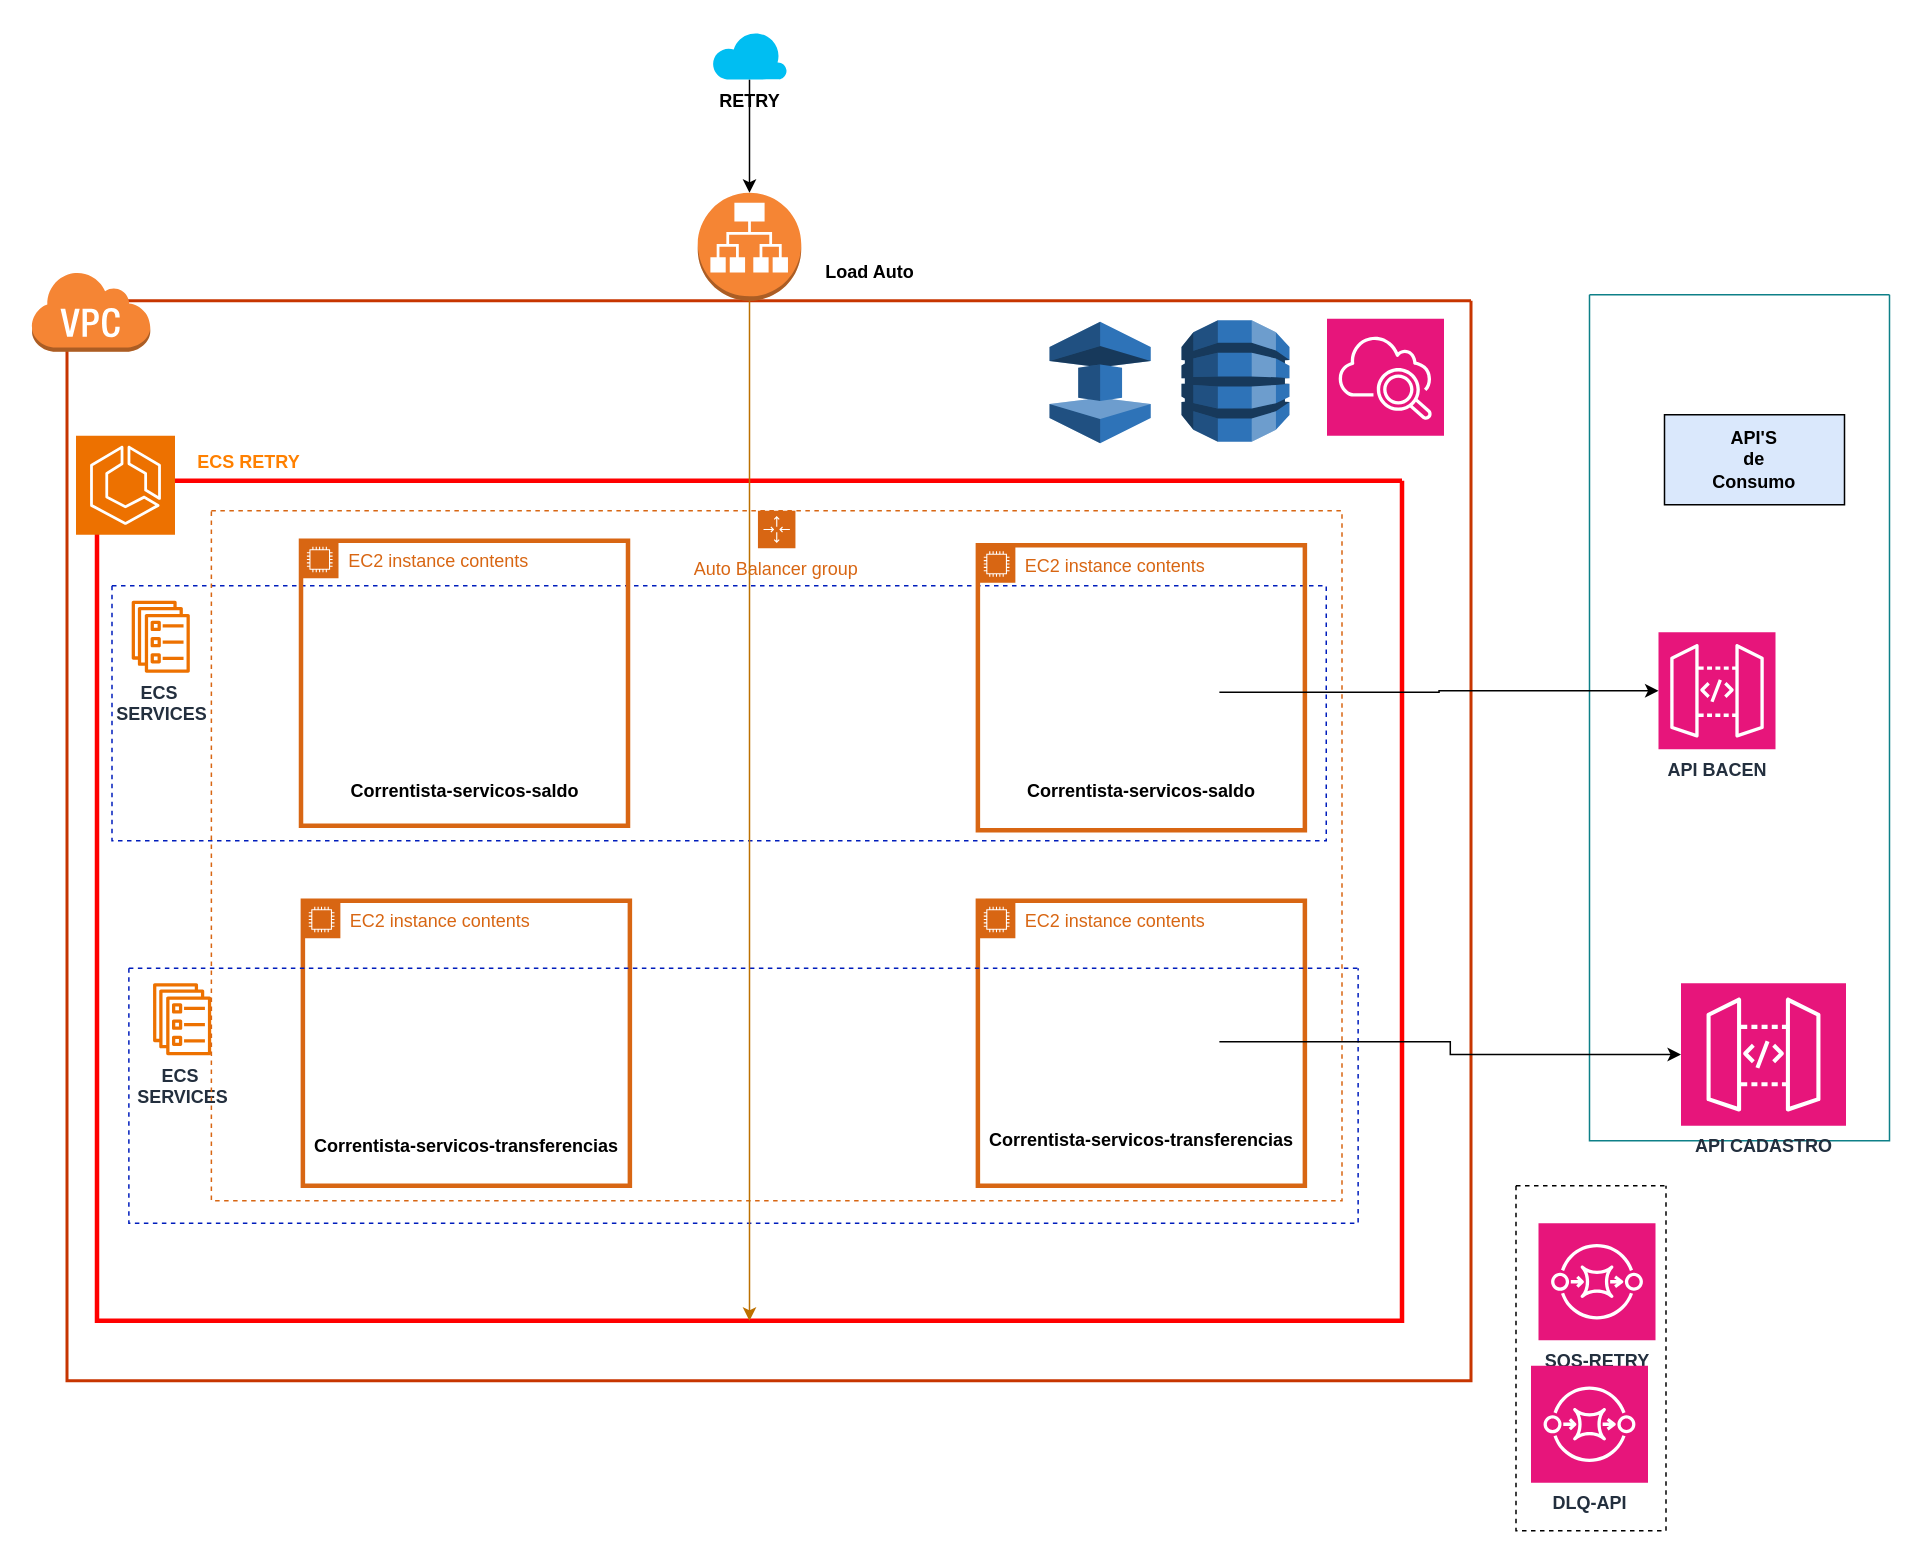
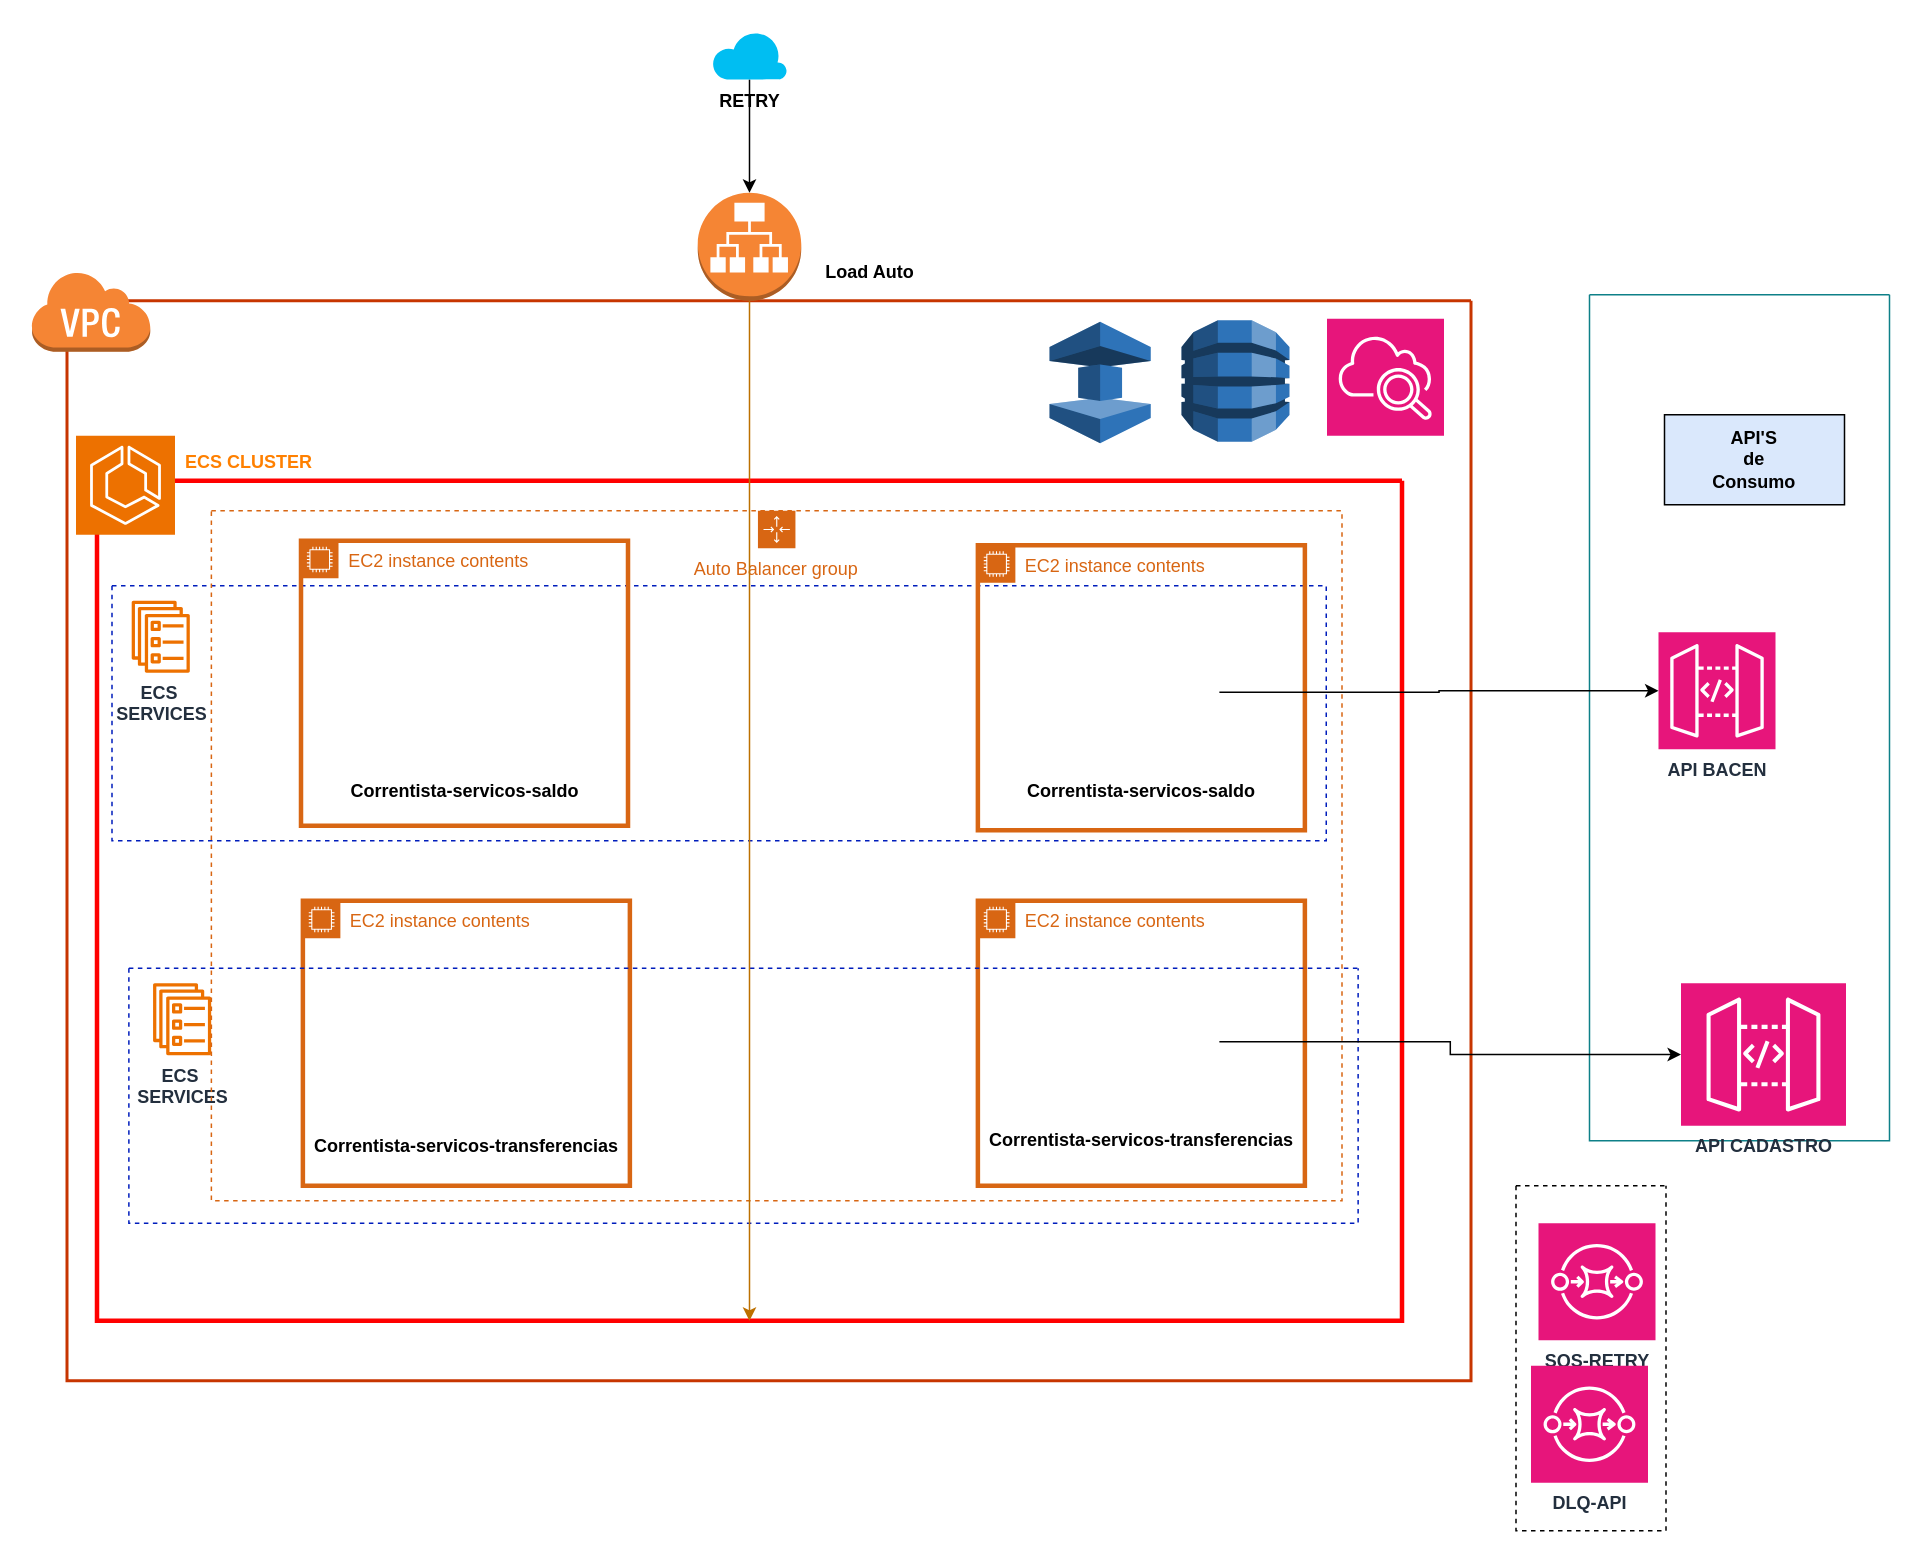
- <mxCell id="18" value="&lt;span&gt;&lt;font color=&quot;#ff8000&quot;&gt;ECS RETRY&lt;/font&gt;&lt;/span&gt;" style="text;html=1;align=center;verticalAlign=middle;resizable=0;points=[];autosize=1;strokeColor=none;fillColor=none;fontStyle=1;strokeWidth=9;" vertex="1" parent="2"><mxGeometry x="66" y="93" width="110" height="30" as="geometry" /></mxCell>
+ <mxCell id="18" value="&lt;span&gt;&lt;font color=&quot;#ff8000&quot;&gt;ECS CLUSTER&lt;/font&gt;&lt;/span&gt;" style="text;html=1;align=center;verticalAlign=middle;resizable=0;points=[];autosize=1;strokeColor=none;fillColor=none;fontStyle=1;strokeWidth=9;" vertex="1" parent="2"><mxGeometry x="66" y="93" width="110" height="30" as="geometry" /></mxCell>
